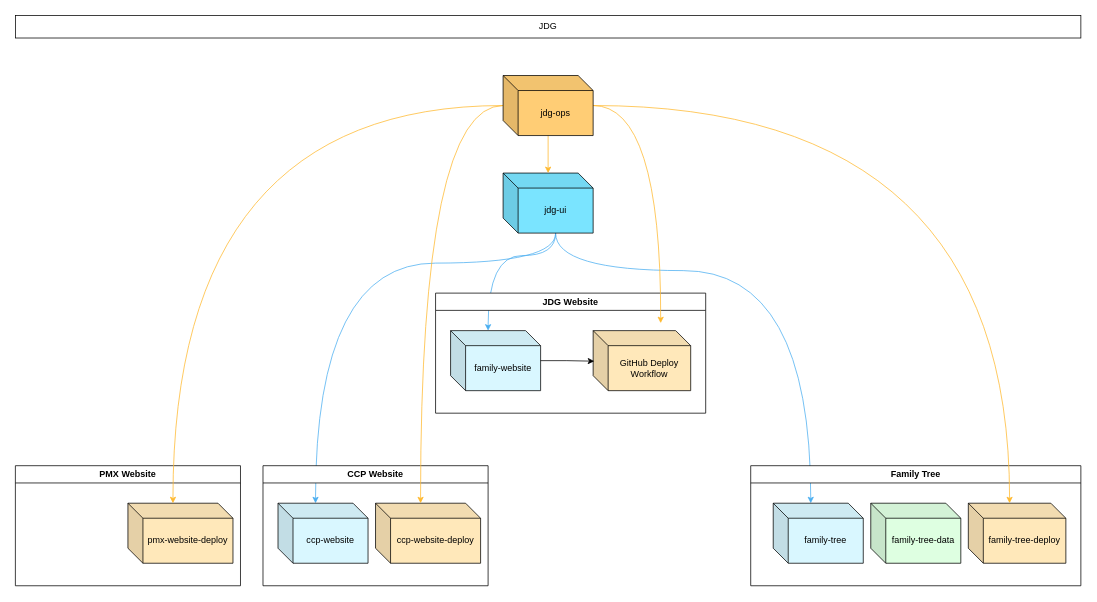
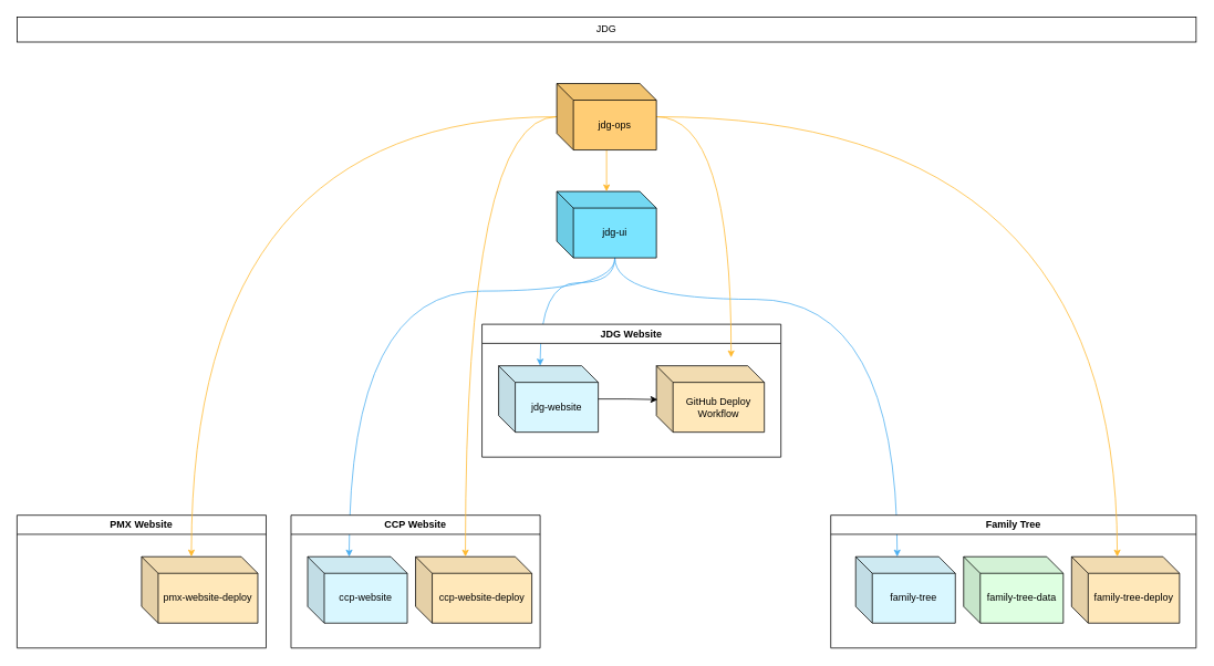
- <mxCell id="12" value="family-website" style="shape=cube;whiteSpace=wrap;html=1;boundedLbl=1;backgroundOutline=1;darkOpacity=0.05;darkOpacity2=0.1;fillColor=#D9F7FF;" parent="11" vertex="1"><mxGeometry x="20" y="50" width="120" height="80" as="geometry" /></mxCell>
+ <mxCell id="12" value="jdg-website" style="shape=cube;whiteSpace=wrap;html=1;boundedLbl=1;backgroundOutline=1;darkOpacity=0.05;darkOpacity2=0.1;fillColor=#D9F7FF;" parent="11" vertex="1"><mxGeometry x="20" y="50" width="120" height="80" as="geometry" /></mxCell>
